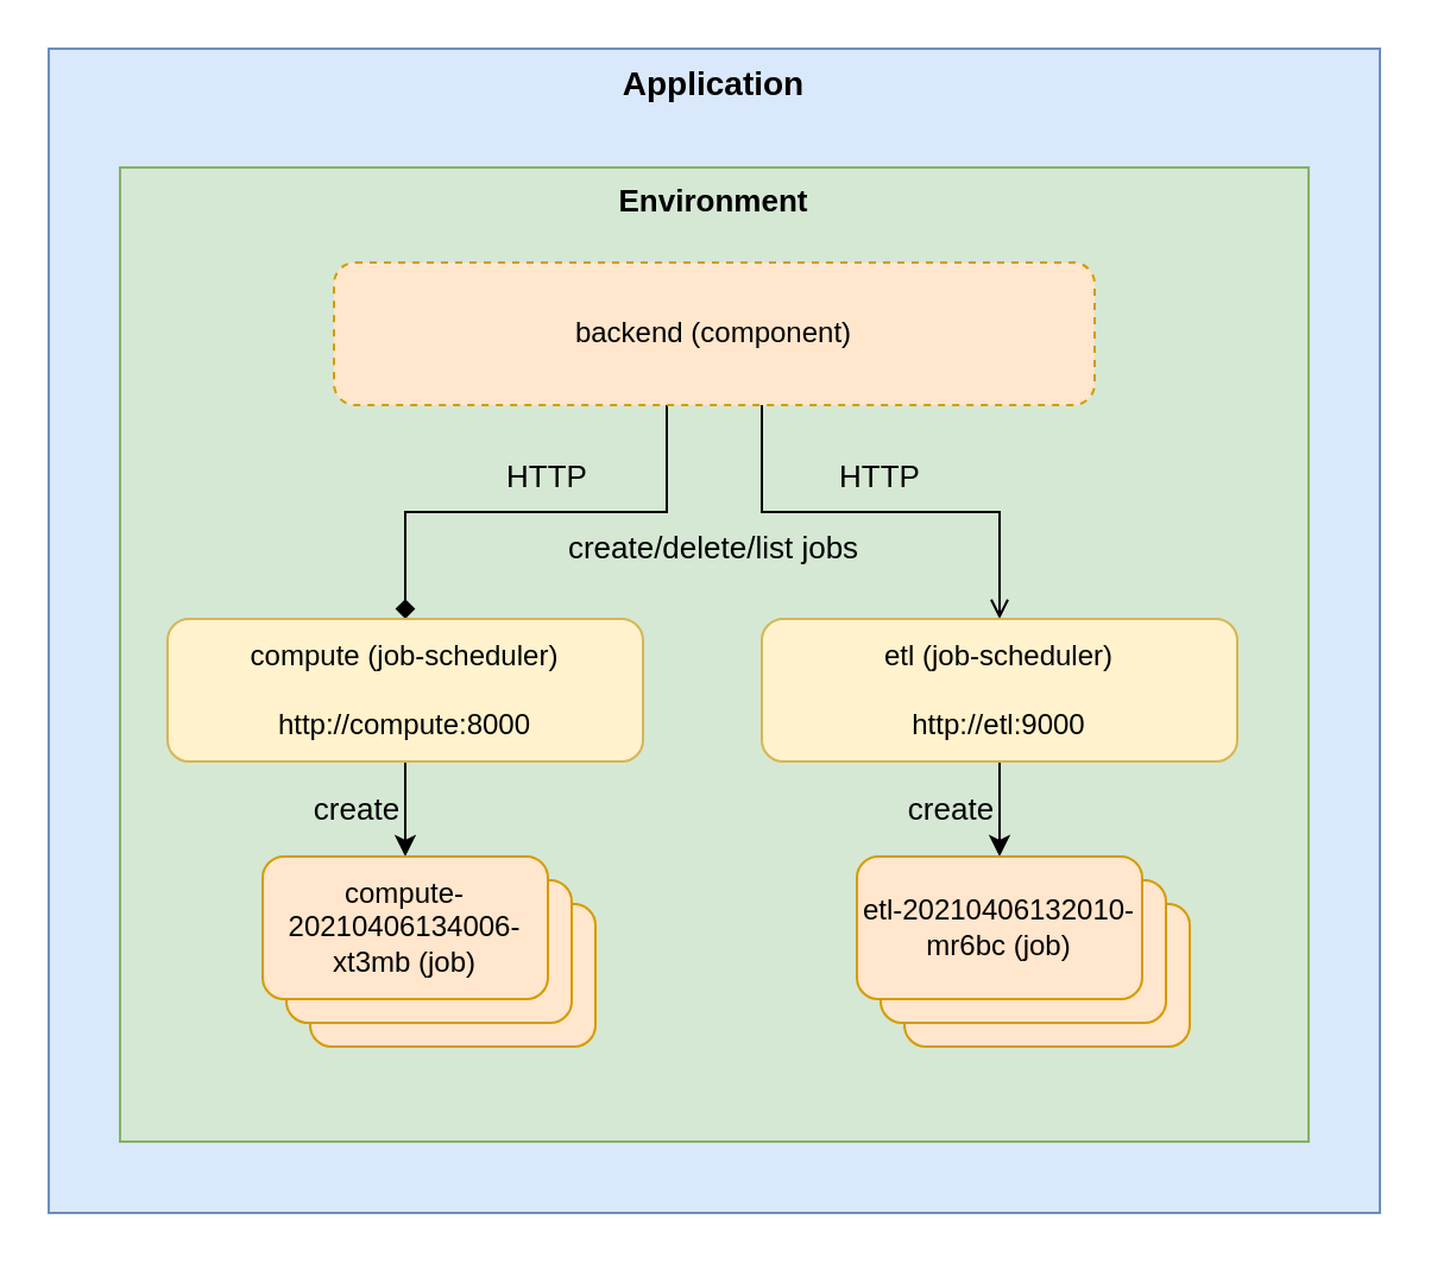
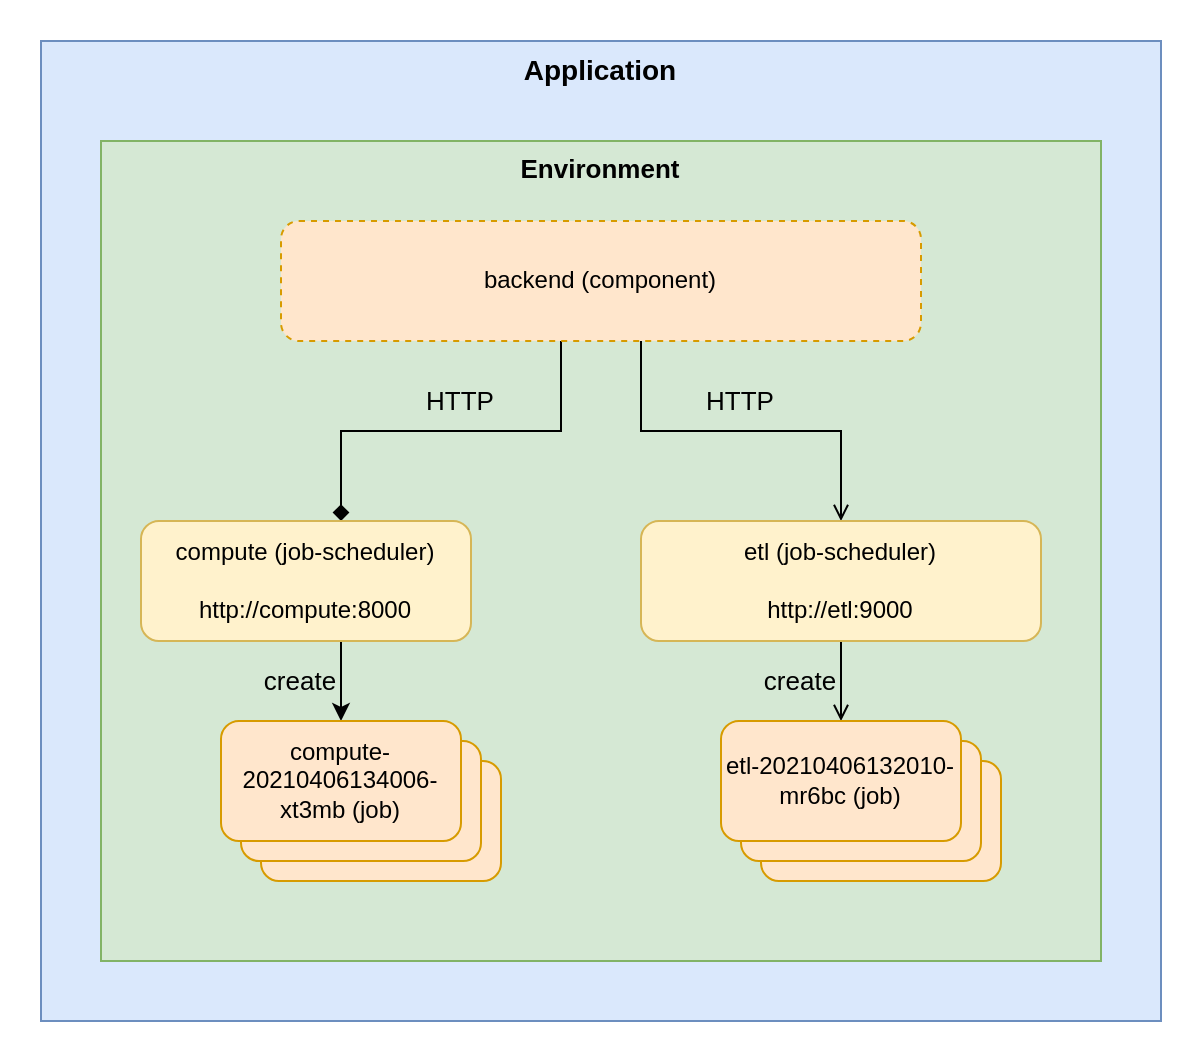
- <mxCell id="11" value="create/delete/list jobs" style="text;html=1;strokeColor=none;fillColor=none;align=center;verticalAlign=middle;whiteSpace=wrap;rounded=0;shadow=0;glass=0;sketch=0;fontSize=13;" parent="1" vertex="1"><mxGeometry x="230" y="220" width="140" height="20" as="geometry" /></mxCell>
- <mxCell id="8" value="compute (job-scheduler)&lt;br&gt;&lt;br&gt;&lt;font style=&quot;font-size: 12px&quot;&gt;http://compute:8000&lt;/font&gt;" style="rounded=1;whiteSpace=wrap;html=1;sketch=0;glass=0;shadow=0;perimeterSpacing=0;verticalAlign=middle;fillColor=#fff2cc;strokeColor=#d6b656;" parent="1" vertex="1"><mxGeometry x="70" y="260" width="200" height="60" as="geometry" /></mxCell>
+ <mxCell id="8" value="compute (job-scheduler)&lt;br&gt;&lt;br&gt;&lt;font style=&quot;font-size: 12px&quot;&gt;http://compute:8000&lt;/font&gt;" style="rounded=1;whiteSpace=wrap;html=1;sketch=0;glass=0;shadow=0;perimeterSpacing=0;verticalAlign=middle;fillColor=#fff2cc;strokeColor=#d6b656;" parent="1" vertex="1"><mxGeometry x="70" y="260" width="165" height="60" as="geometry" /></mxCell>
- <mxCell id="9" value="" style="rounded=0;orthogonalLoop=1;jettySize=auto;html=1;startArrow=none;startFill=0;fontSize=13;exitX=0.5;exitY=1;exitDx=0;exitDy=0;entryX=0.5;entryY=0;entryDx=0;entryDy=0;edgeStyle=orthogonalEdgeStyle;" parent="1" source="10" target="18" edge="1"><mxGeometry relative="1" as="geometry" /></mxCell>
+ <mxCell id="9" value="" style="rounded=0;orthogonalLoop=1;jettySize=auto;html=1;startArrow=none;startFill=0;fontSize=13;exitX=0.5;exitY=1;exitDx=0;exitDy=0;entryX=0.5;entryY=0;entryDx=0;entryDy=0;edgeStyle=orthogonalEdgeStyle;endArrow=open;" parent="1" source="10" target="18" edge="1"><mxGeometry relative="1" as="geometry" /></mxCell>
